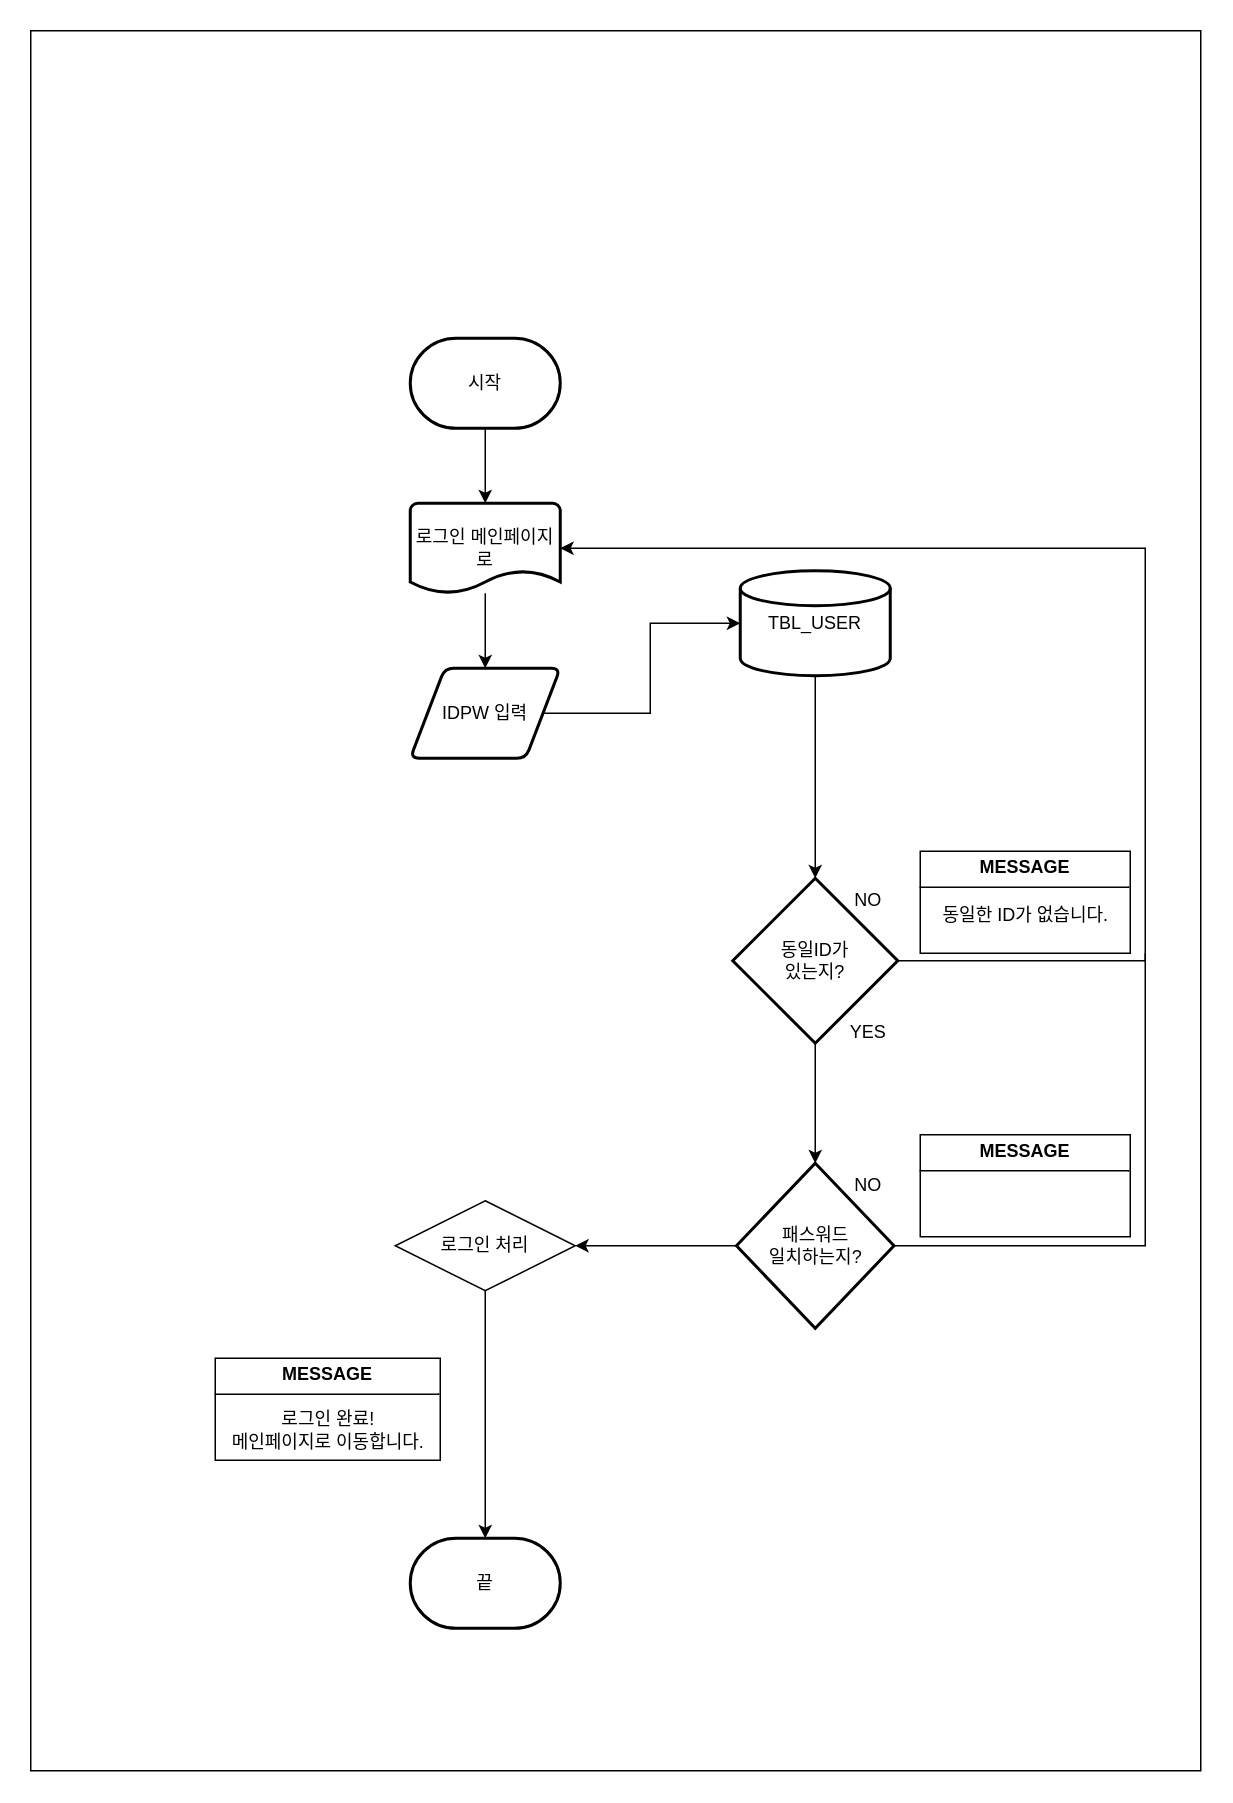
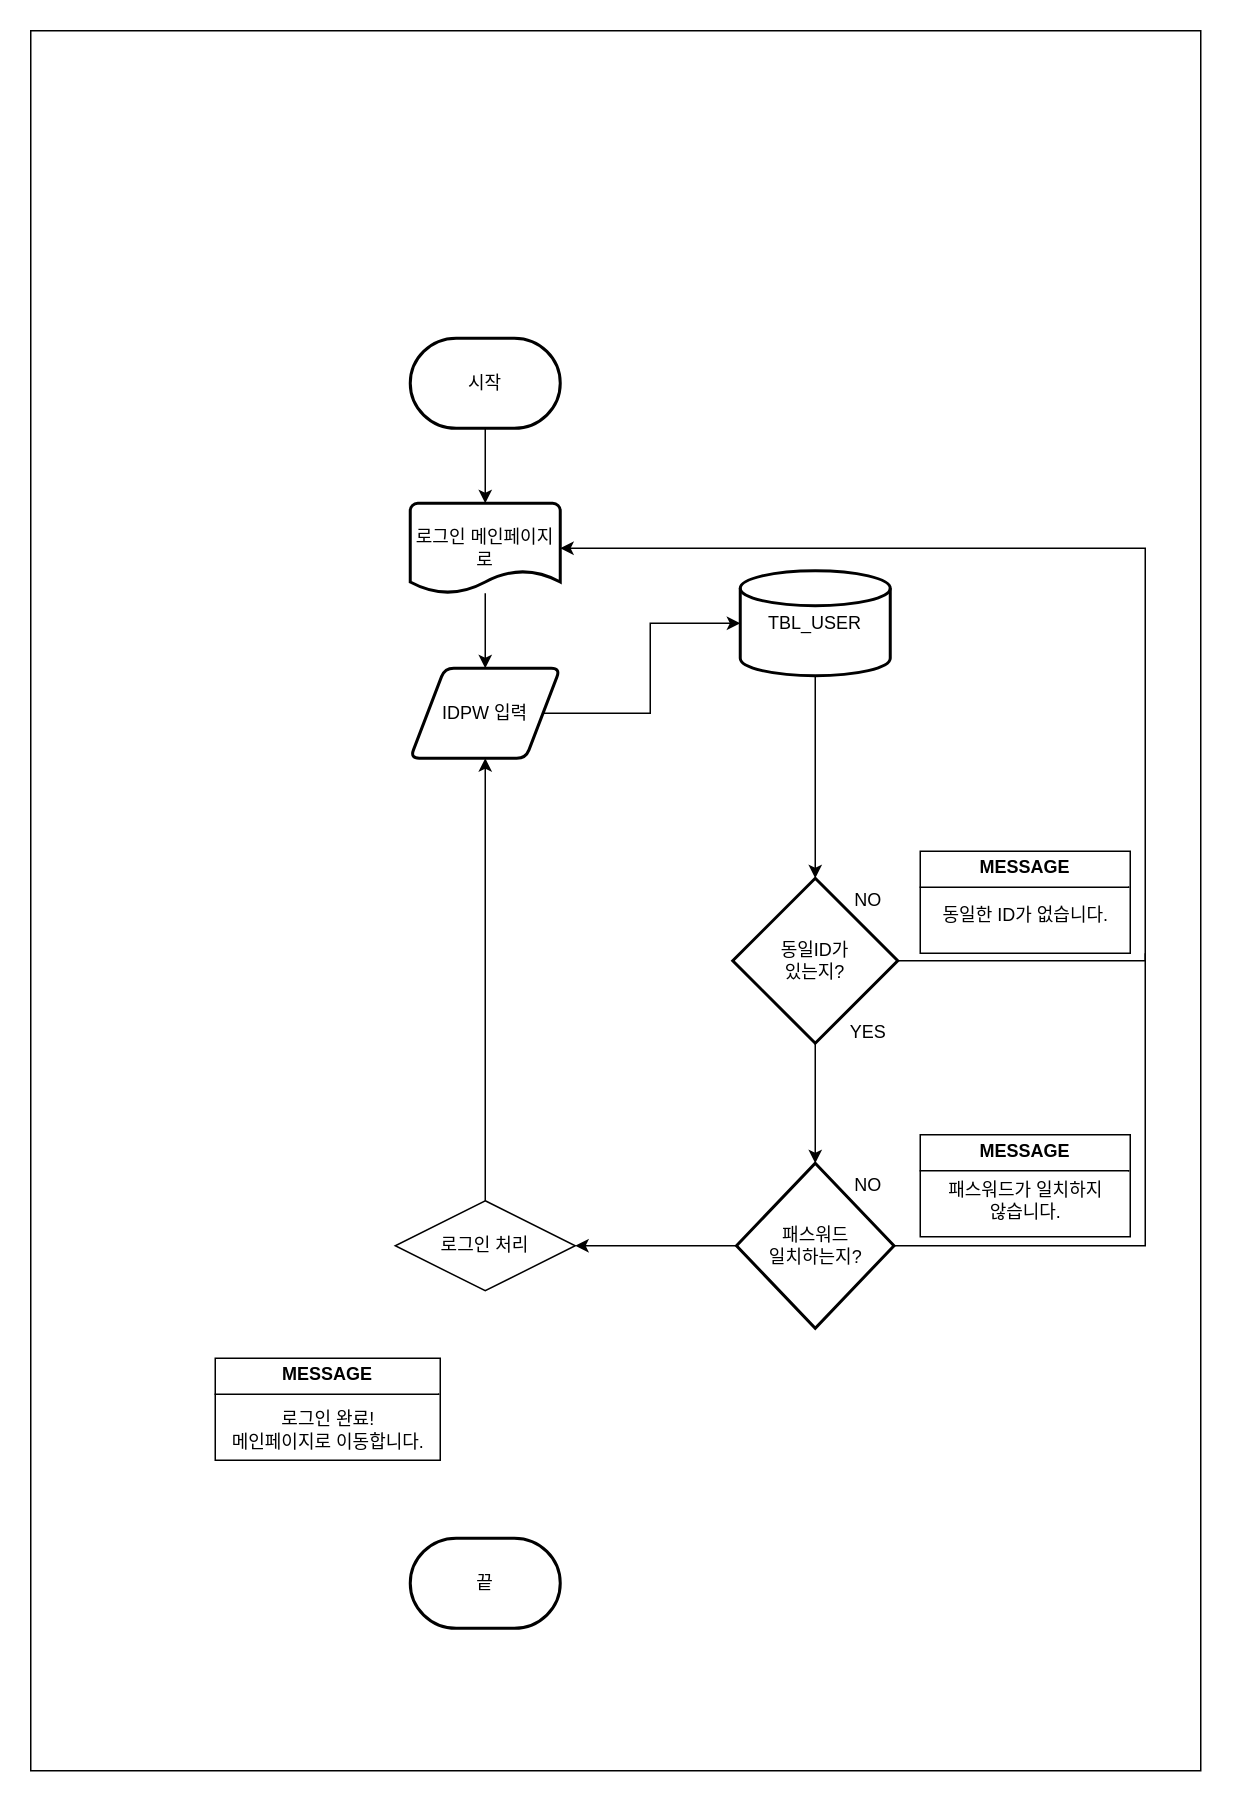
+ <mxCell id="24" value="패스워드가 일치하지&lt;div&gt;않습니다.&lt;/div&gt;" style="text;html=1;align=center;verticalAlign=middle;resizable=0;points=[];autosize=1;strokeColor=none;fillColor=none;" vertex="1" parent="1"><mxGeometry x="618" y="780" width="130" height="40" as="geometry" /></mxCell>
- <mxCell id="26" style="edgeStyle=orthogonalEdgeStyle;rounded=0;orthogonalLoop=1;jettySize=auto;html=1;entryX=0.5;entryY=0;entryDx=0;entryDy=0;entryPerimeter=0;" edge="1" parent="1" source="25" target="5"><mxGeometry relative="1" as="geometry" /></mxCell>
+ <mxCell id="26" style="edgeStyle=orthogonalEdgeStyle;rounded=0;orthogonalLoop=1;jettySize=auto;html=1;" edge="1" parent="1" source="25" target="8"><mxGeometry relative="1" as="geometry" /></mxCell>
